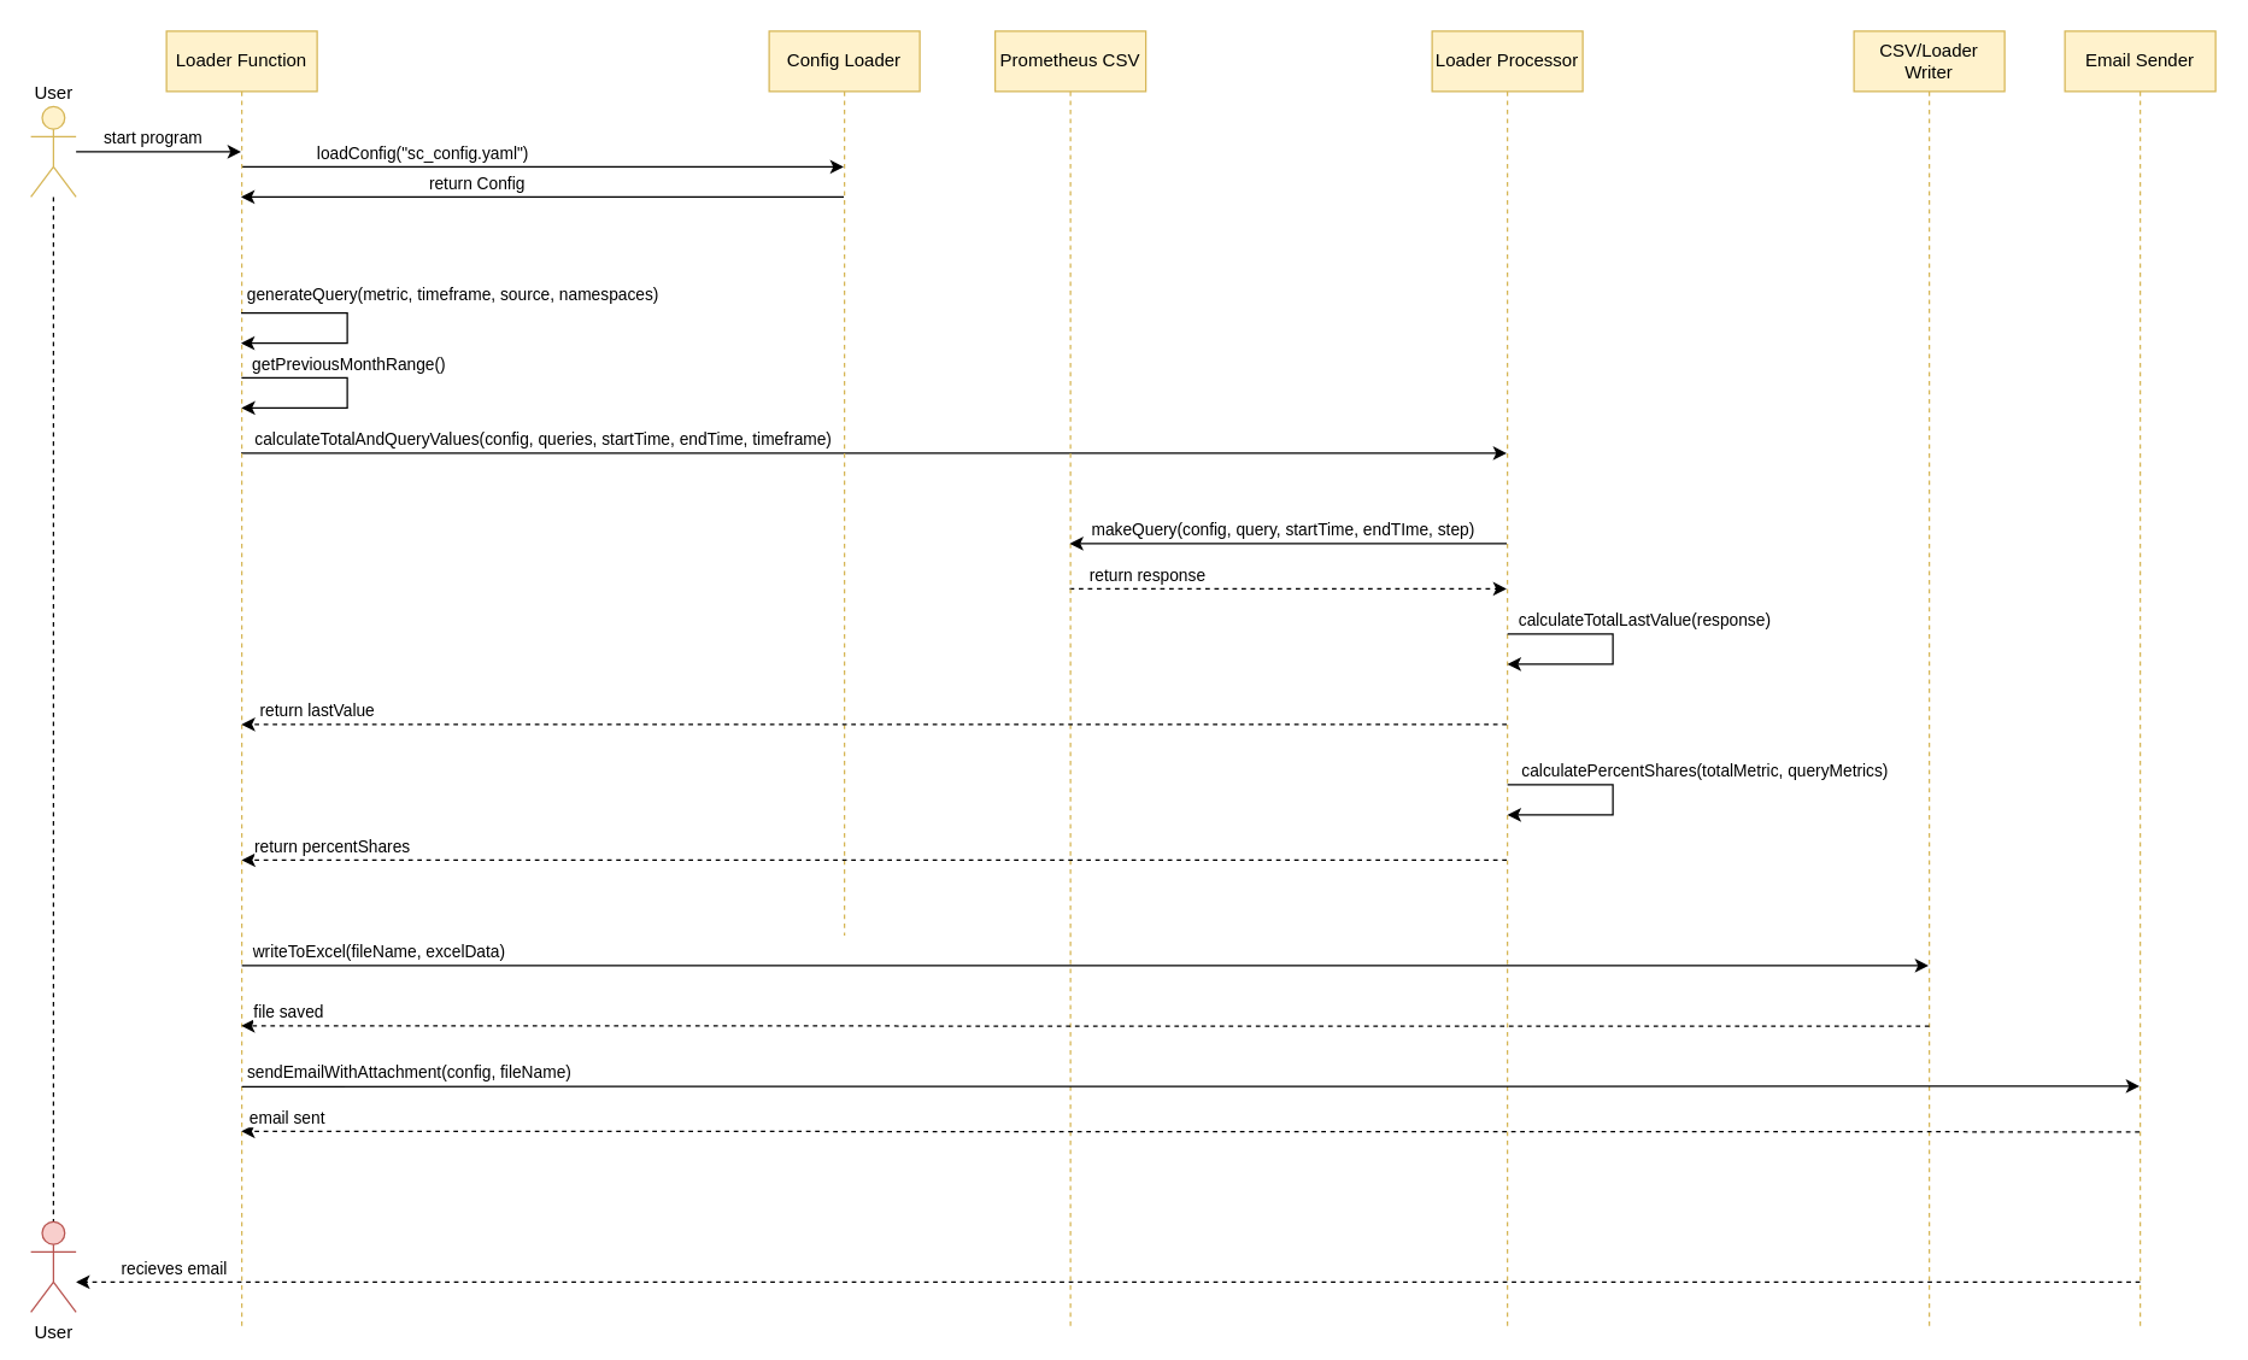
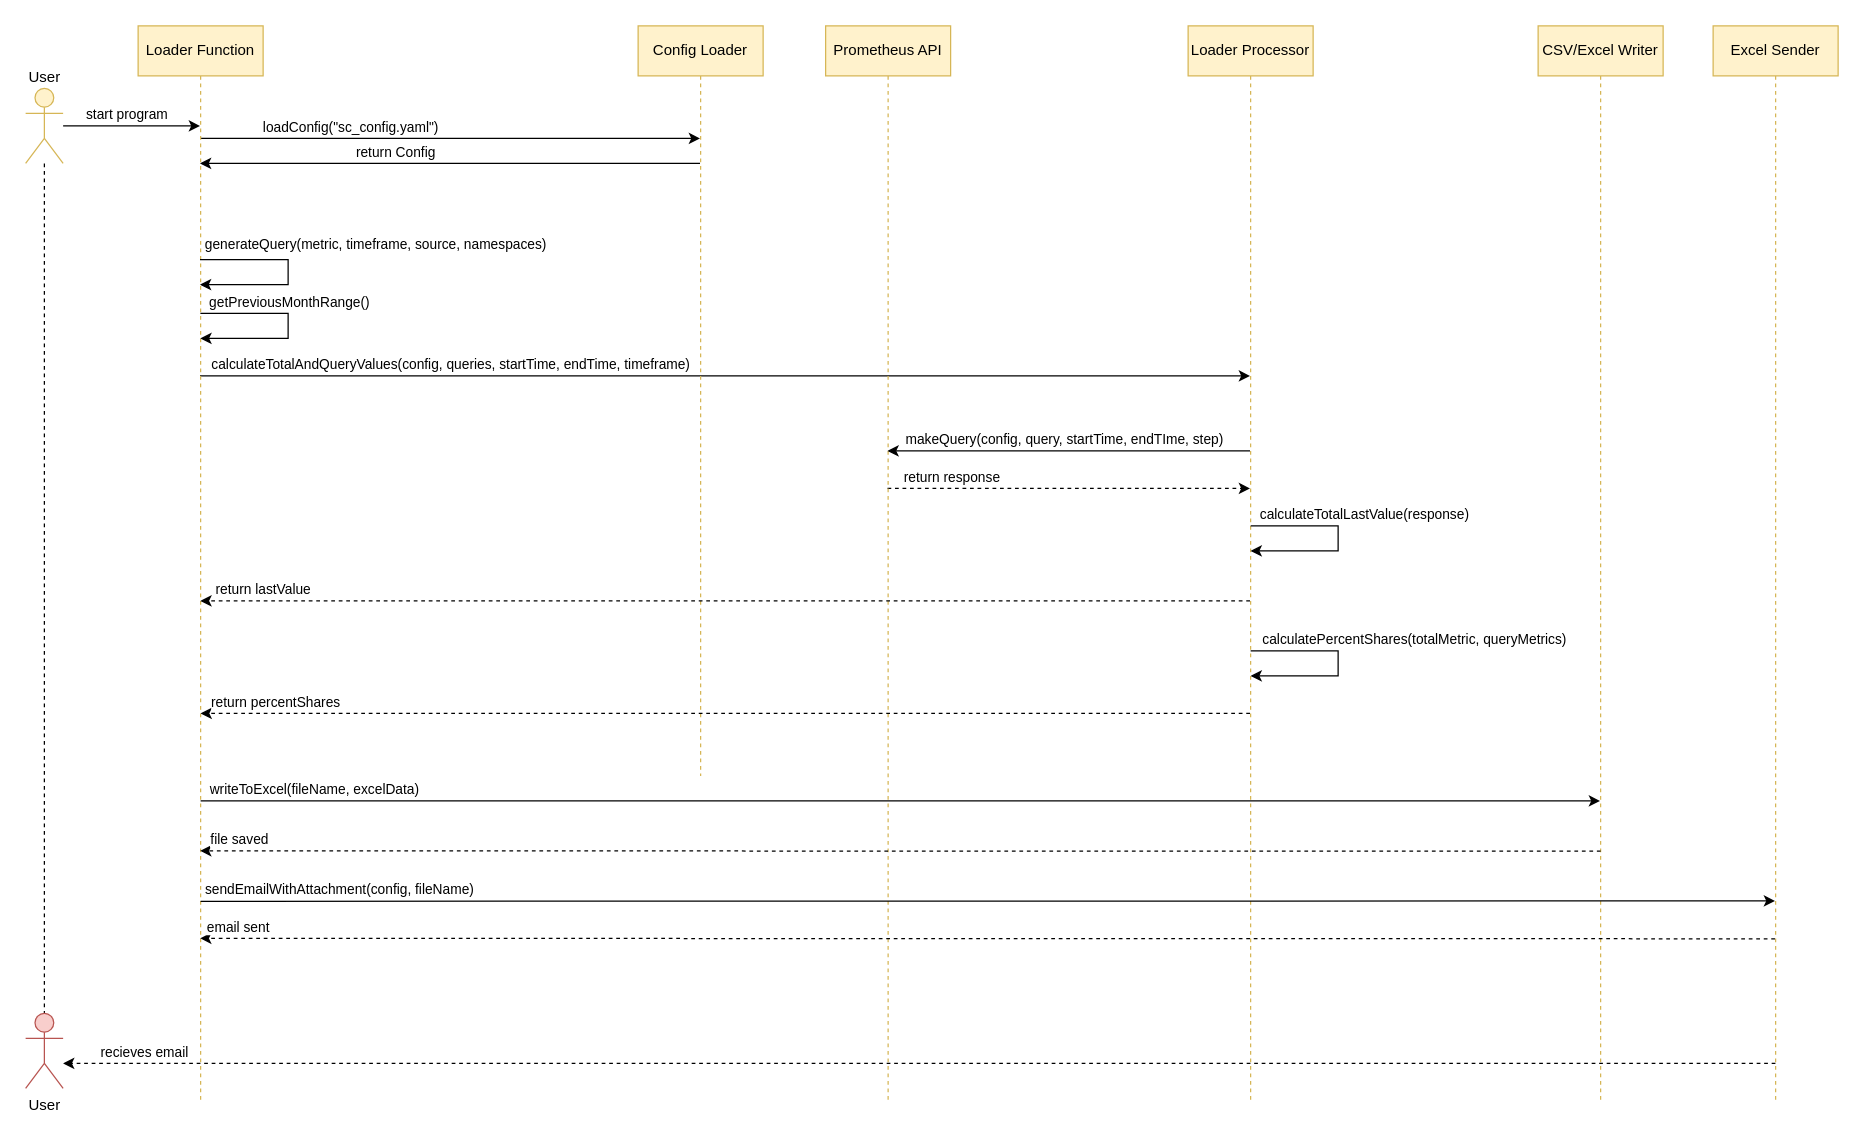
- <mxCell id="16" value="Prometheus CSV" style="shape=umlLifeline;perimeter=lifelinePerimeter;whiteSpace=wrap;html=1;container=1;dropTarget=0;collapsible=0;recursiveResize=0;outlineConnect=0;portConstraint=eastwest;newEdgeStyle={&quot;edgeStyle&quot;:&quot;elbowEdgeStyle&quot;,&quot;elbow&quot;:&quot;vertical&quot;,&quot;curved&quot;:0,&quot;rounded&quot;:0};fillColor=#fff2cc;strokeColor=#d6b656;" vertex="1" parent="1"><mxGeometry x="660" y="20" width="100" height="860" as="geometry" /></mxCell>
+ <mxCell id="16" value="Prometheus API" style="shape=umlLifeline;perimeter=lifelinePerimeter;whiteSpace=wrap;html=1;container=1;dropTarget=0;collapsible=0;recursiveResize=0;outlineConnect=0;portConstraint=eastwest;newEdgeStyle={&quot;edgeStyle&quot;:&quot;elbowEdgeStyle&quot;,&quot;elbow&quot;:&quot;vertical&quot;,&quot;curved&quot;:0,&quot;rounded&quot;:0};fillColor=#fff2cc;strokeColor=#d6b656;" vertex="1" parent="1"><mxGeometry x="660" y="20" width="100" height="860" as="geometry" /></mxCell>
- <mxCell id="22" value="CSV/Loader Writer" style="shape=umlLifeline;perimeter=lifelinePerimeter;whiteSpace=wrap;html=1;container=1;dropTarget=0;collapsible=0;recursiveResize=0;outlineConnect=0;portConstraint=eastwest;newEdgeStyle={&quot;edgeStyle&quot;:&quot;elbowEdgeStyle&quot;,&quot;elbow&quot;:&quot;vertical&quot;,&quot;curved&quot;:0,&quot;rounded&quot;:0};fillColor=#fff2cc;strokeColor=#d6b656;" vertex="1" parent="1"><mxGeometry x="1230" y="20" width="100" height="860" as="geometry" /></mxCell>
+ <mxCell id="22" value="CSV/Excel Writer" style="shape=umlLifeline;perimeter=lifelinePerimeter;whiteSpace=wrap;html=1;container=1;dropTarget=0;collapsible=0;recursiveResize=0;outlineConnect=0;portConstraint=eastwest;newEdgeStyle={&quot;edgeStyle&quot;:&quot;elbowEdgeStyle&quot;,&quot;elbow&quot;:&quot;vertical&quot;,&quot;curved&quot;:0,&quot;rounded&quot;:0};fillColor=#fff2cc;strokeColor=#d6b656;" vertex="1" parent="1"><mxGeometry x="1230" y="20" width="100" height="860" as="geometry" /></mxCell>
- <mxCell id="23" value="Email Sender" style="shape=umlLifeline;perimeter=lifelinePerimeter;whiteSpace=wrap;html=1;container=1;dropTarget=0;collapsible=0;recursiveResize=0;outlineConnect=0;portConstraint=eastwest;newEdgeStyle={&quot;edgeStyle&quot;:&quot;elbowEdgeStyle&quot;,&quot;elbow&quot;:&quot;vertical&quot;,&quot;curved&quot;:0,&quot;rounded&quot;:0};fillColor=#fff2cc;strokeColor=#d6b656;" vertex="1" parent="1"><mxGeometry x="1370" y="20" width="100" height="860" as="geometry" /></mxCell>
+ <mxCell id="23" value="Excel Sender" style="shape=umlLifeline;perimeter=lifelinePerimeter;whiteSpace=wrap;html=1;container=1;dropTarget=0;collapsible=0;recursiveResize=0;outlineConnect=0;portConstraint=eastwest;newEdgeStyle={&quot;edgeStyle&quot;:&quot;elbowEdgeStyle&quot;,&quot;elbow&quot;:&quot;vertical&quot;,&quot;curved&quot;:0,&quot;rounded&quot;:0};fillColor=#fff2cc;strokeColor=#d6b656;" vertex="1" parent="1"><mxGeometry x="1370" y="20" width="100" height="860" as="geometry" /></mxCell>
